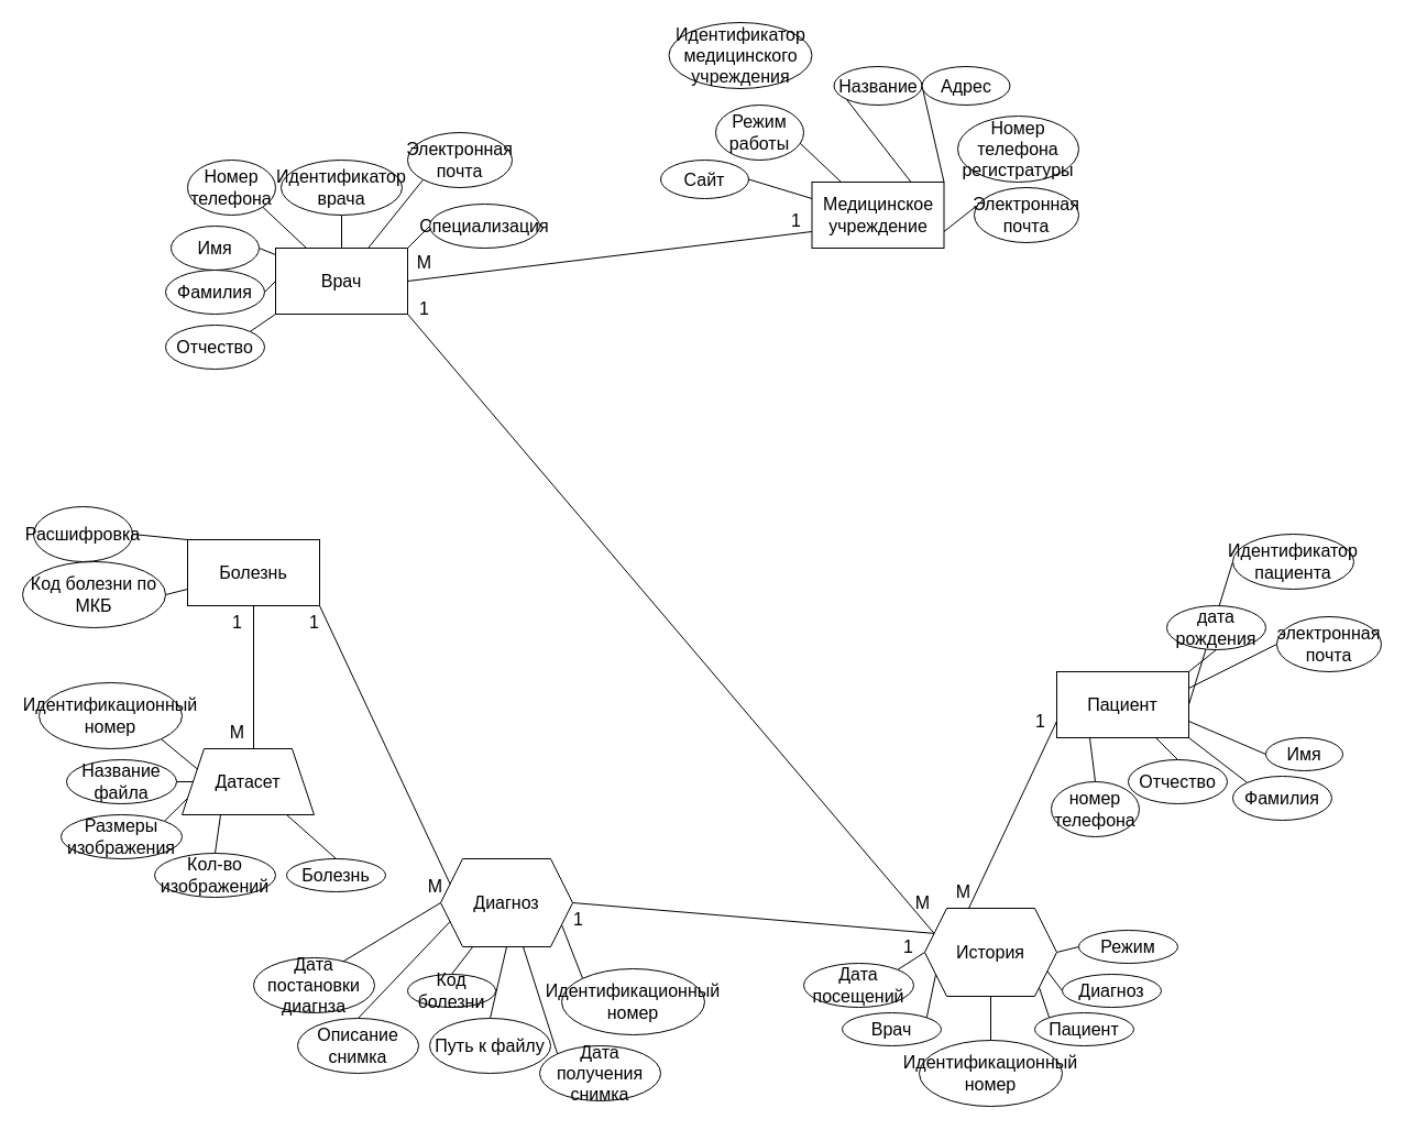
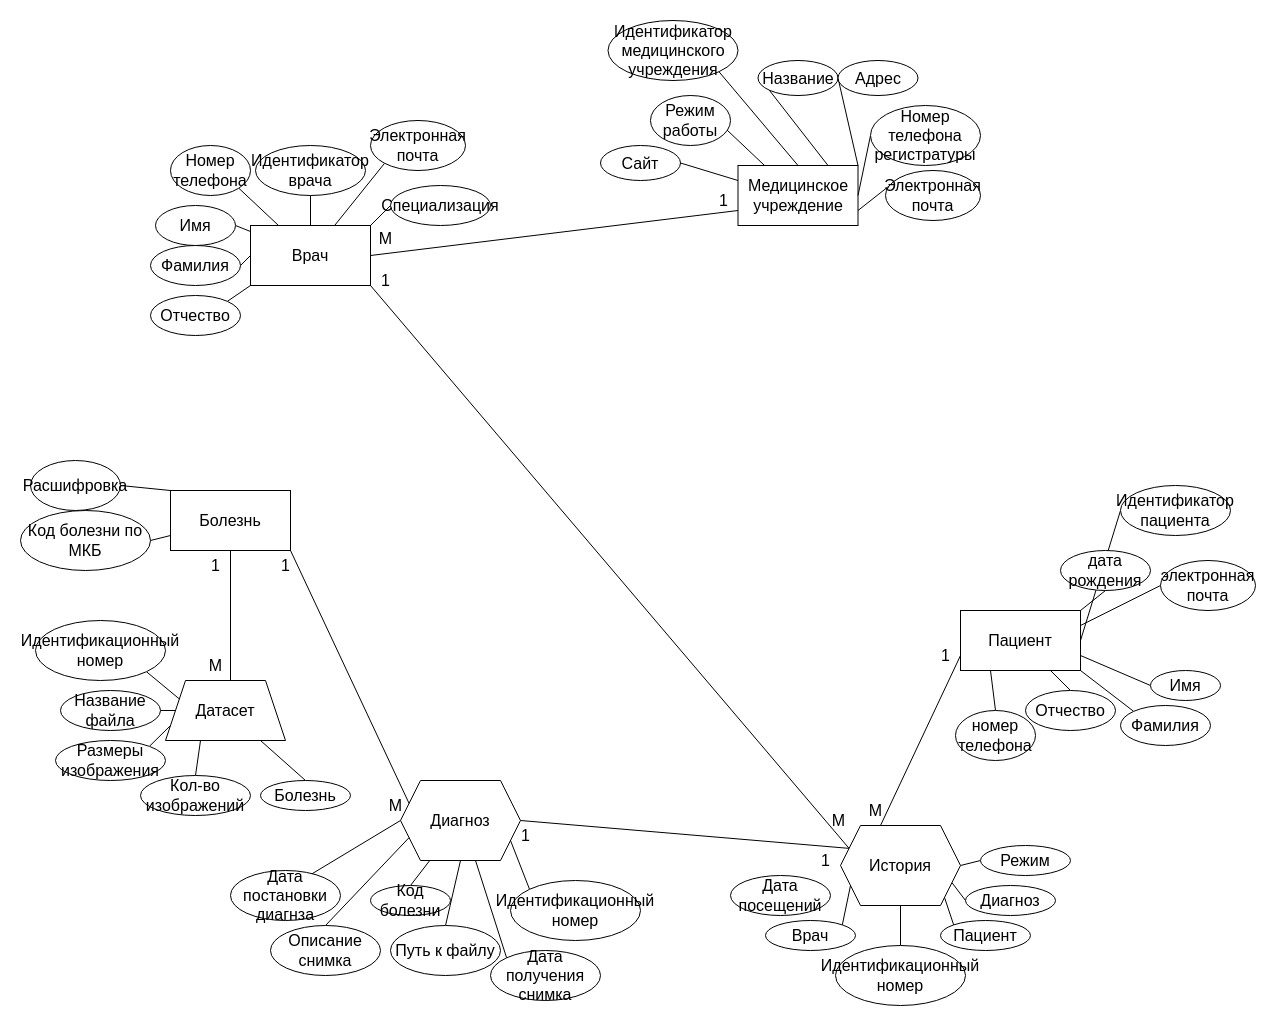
+ <mxCell id="22" style="edgeStyle=none;html=1;exitX=1;exitY=1;exitDx=0;exitDy=0;entryX=0.5;entryY=0;entryDx=0;entryDy=0;endArrow=none;endFill=0;fontSize=16;" parent="1" source="23" target="21" edge="1"><mxGeometry relative="1" as="geometry" /></mxCell>
+ <mxCell id="28" style="edgeStyle=none;html=1;exitX=0;exitY=0.5;exitDx=0;exitDy=0;entryX=1;entryY=0.5;entryDx=0;entryDy=0;endArrow=none;endFill=0;fontSize=16;" parent="1" source="29" target="21" edge="1"><mxGeometry relative="1" as="geometry" /></mxCell>
- <mxCell id="55" style="edgeStyle=none;html=1;exitX=1;exitY=0;exitDx=0;exitDy=0;entryX=0;entryY=0.5;entryDx=0;entryDy=0;endArrow=none;endFill=0;fontSize=16;" parent="1" source="56" edge="1" target="98"><mxGeometry relative="1" as="geometry"><mxPoint x="850" y="855" as="targetPoint" /></mxGeometry></mxCell>
